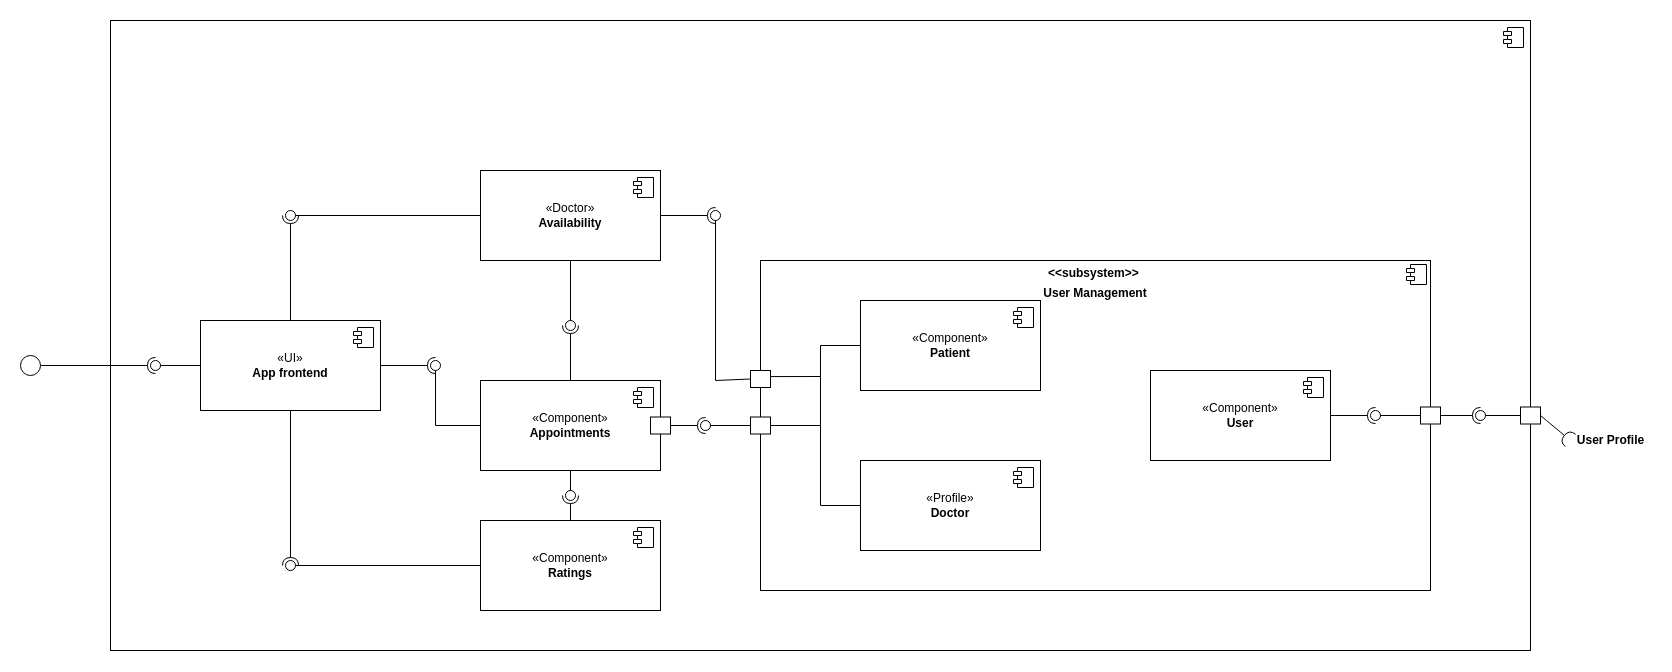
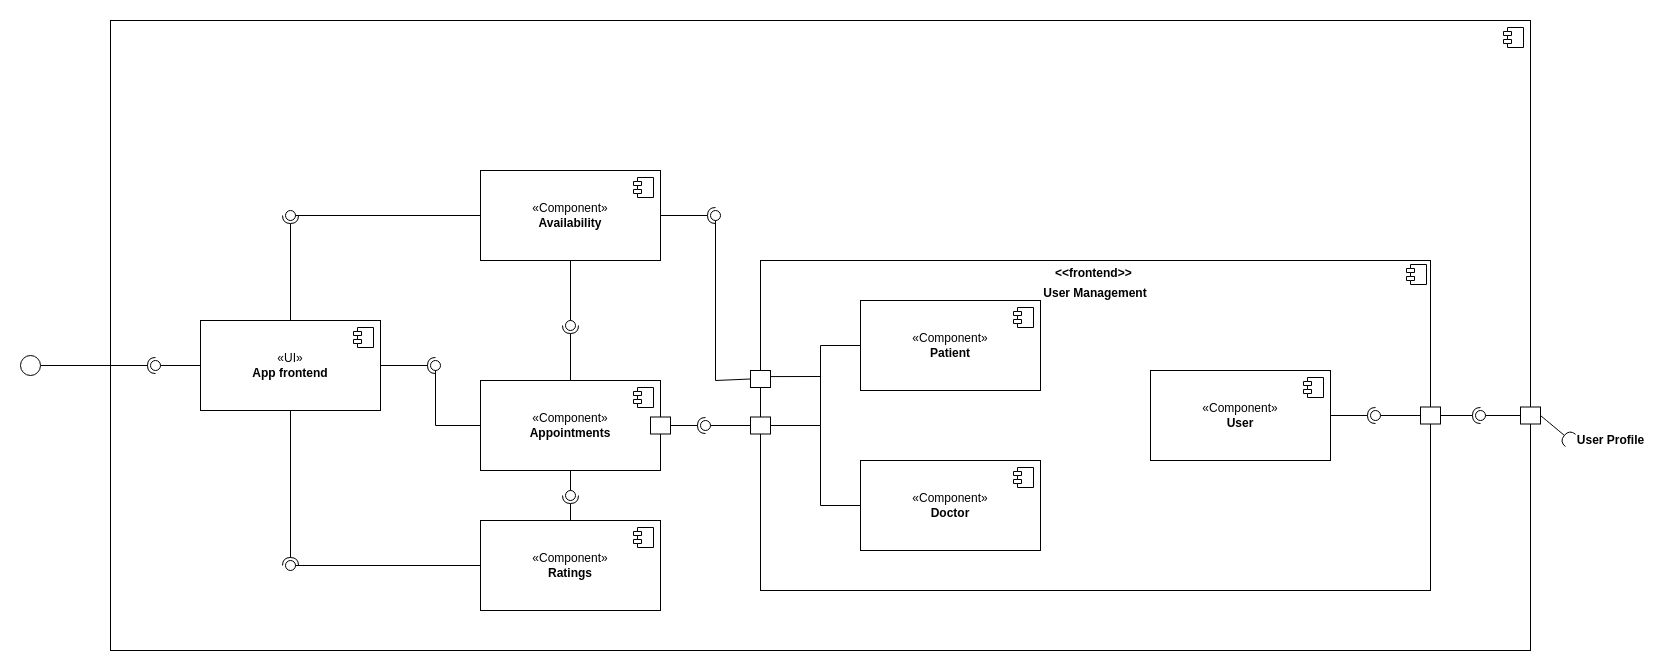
- <mxCell id="33" value="«Doctor»&lt;br&gt;&lt;b&gt;Availability&lt;/b&gt;" style="html=1;dropTarget=0;whiteSpace=wrap;" vertex="1" parent="1"><mxGeometry x="480" y="170" width="180" height="90" as="geometry" /></mxCell>
+ <mxCell id="33" value="«Component»&lt;br&gt;&lt;b&gt;Availability&lt;/b&gt;" style="html=1;dropTarget=0;whiteSpace=wrap;" vertex="1" parent="1"><mxGeometry x="480" y="170" width="180" height="90" as="geometry" /></mxCell>
- <mxCell id="4" value="&lt;p style=&quot;margin:0px;margin-top:6px;text-align:center;&quot;&gt;&lt;b&gt;&amp;lt;&amp;lt;subsystem&amp;gt;&amp;gt;&amp;nbsp;&lt;/b&gt;&lt;/p&gt;&lt;p style=&quot;margin:0px;margin-top:6px;text-align:center;&quot;&gt;&lt;b&gt;User Management&lt;/b&gt;&lt;/p&gt;" style="align=left;overflow=fill;html=1;dropTarget=0;whiteSpace=wrap;" vertex="1" parent="1"><mxGeometry x="760" y="260" width="670" height="330" as="geometry" /></mxCell>
+ <mxCell id="4" value="&lt;p style=&quot;margin:0px;margin-top:6px;text-align:center;&quot;&gt;&lt;b&gt;&amp;lt;&amp;lt;frontend&amp;gt;&amp;gt;&amp;nbsp;&lt;/b&gt;&lt;/p&gt;&lt;p style=&quot;margin:0px;margin-top:6px;text-align:center;&quot;&gt;&lt;b&gt;User Management&lt;/b&gt;&lt;/p&gt;" style="align=left;overflow=fill;html=1;dropTarget=0;whiteSpace=wrap;" vertex="1" parent="1"><mxGeometry x="760" y="260" width="670" height="330" as="geometry" /></mxCell>
- <mxCell id="8" value="«Profile»&lt;br&gt;&lt;b&gt;Doctor&lt;/b&gt;" style="html=1;dropTarget=0;whiteSpace=wrap;" vertex="1" parent="1"><mxGeometry x="860" y="460" width="180" height="90" as="geometry" /></mxCell>
+ <mxCell id="8" value="«Component»&lt;br&gt;&lt;b&gt;Doctor&lt;/b&gt;" style="html=1;dropTarget=0;whiteSpace=wrap;" vertex="1" parent="1"><mxGeometry x="860" y="460" width="180" height="90" as="geometry" /></mxCell>
